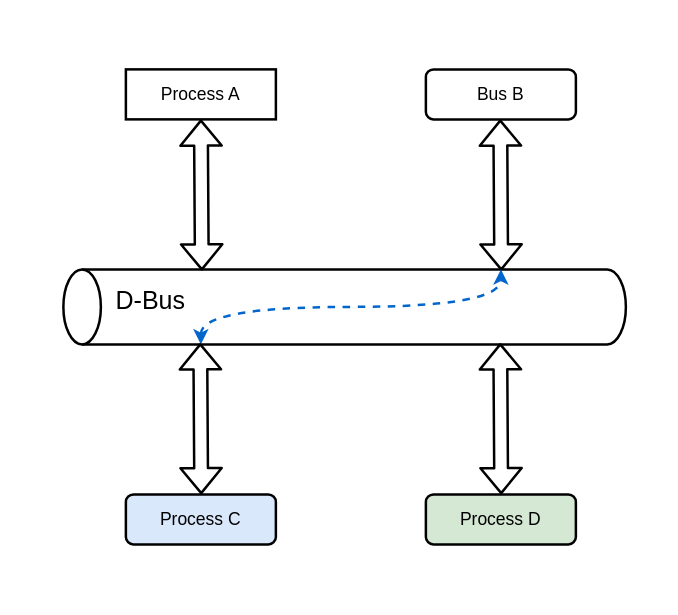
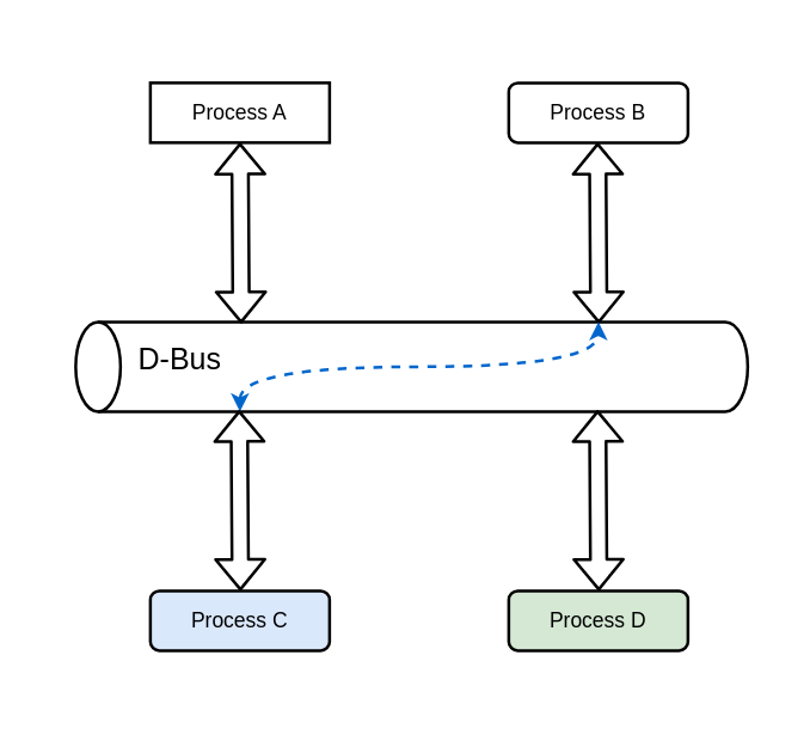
- <mxCell id="5" value="&lt;font color=&quot;#000000&quot; style=&quot;font-size: 14px;&quot;&gt;Bus B&lt;/font&gt;" style="rounded=1;whiteSpace=wrap;html=1;fillColor=#FFFFFF;strokeColor=#000000;strokeWidth=2;" parent="1" vertex="1"><mxGeometry x="340" y="55" width="120" height="40" as="geometry" /></mxCell>
+ <mxCell id="5" value="&lt;font color=&quot;#000000&quot; style=&quot;font-size: 14px;&quot;&gt;Process B&lt;/font&gt;" style="rounded=1;whiteSpace=wrap;html=1;fillColor=#FFFFFF;strokeColor=#000000;strokeWidth=2;" parent="1" vertex="1"><mxGeometry x="340" y="55" width="120" height="40" as="geometry" /></mxCell>
